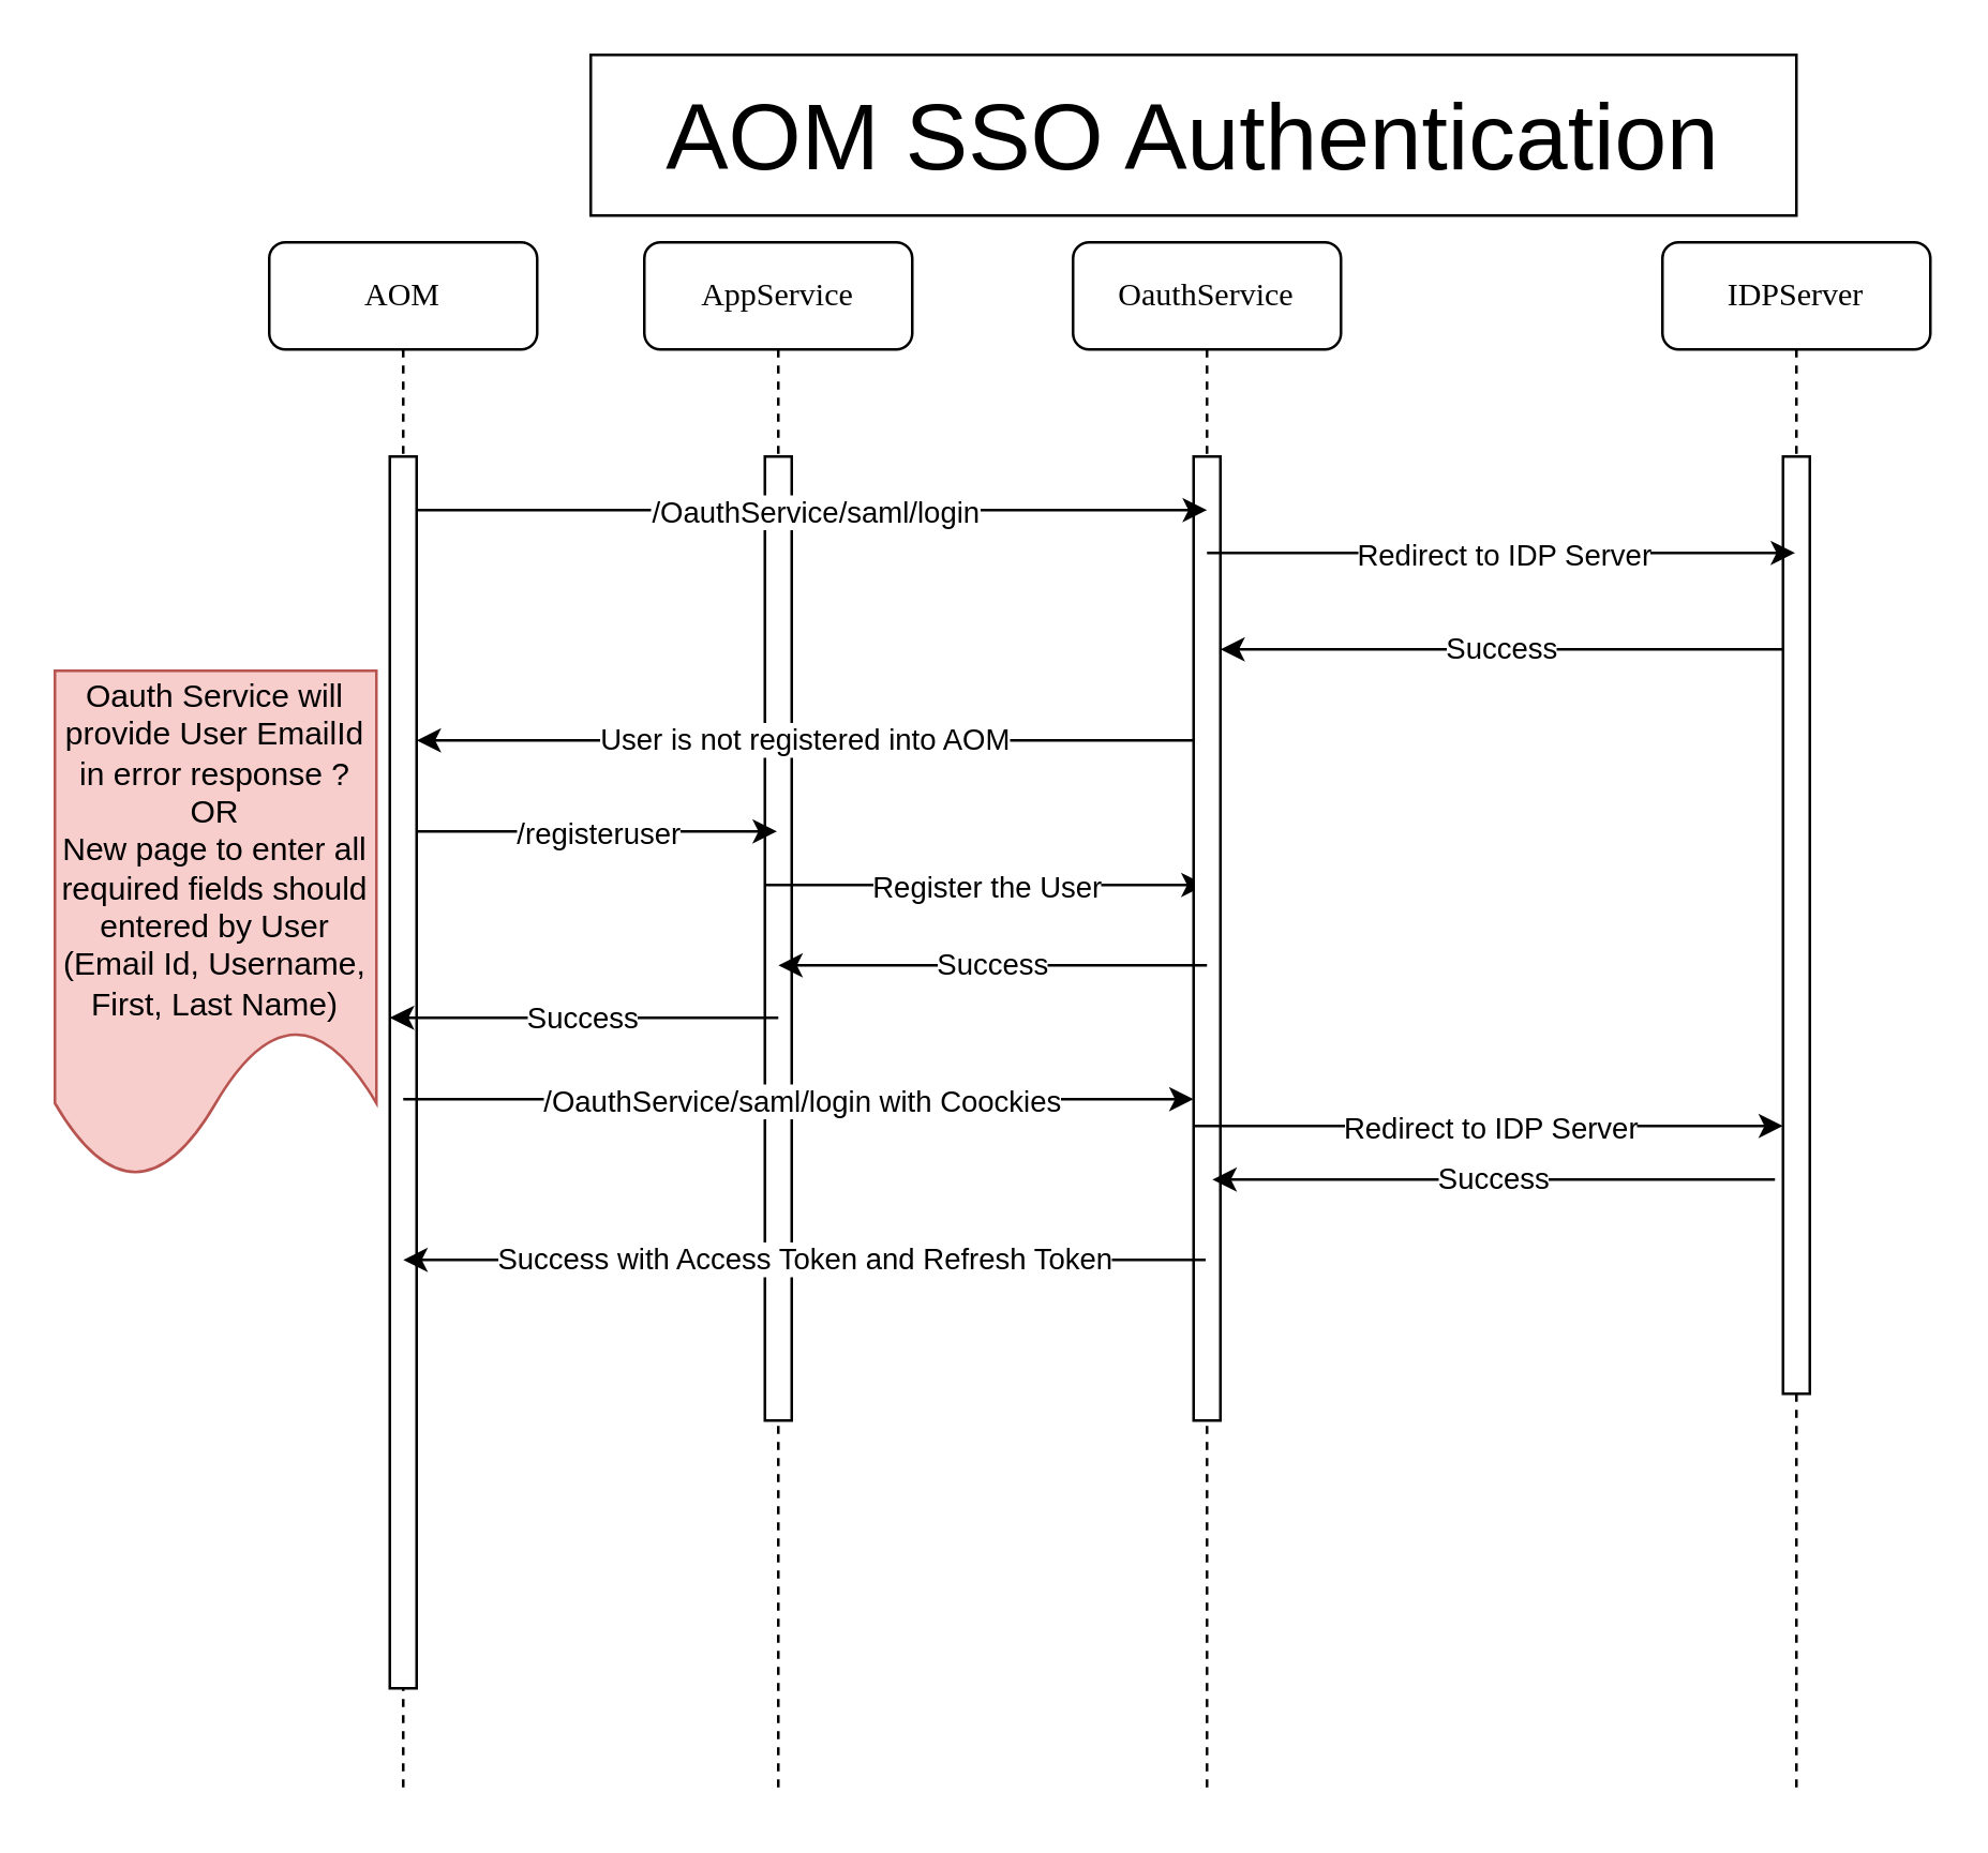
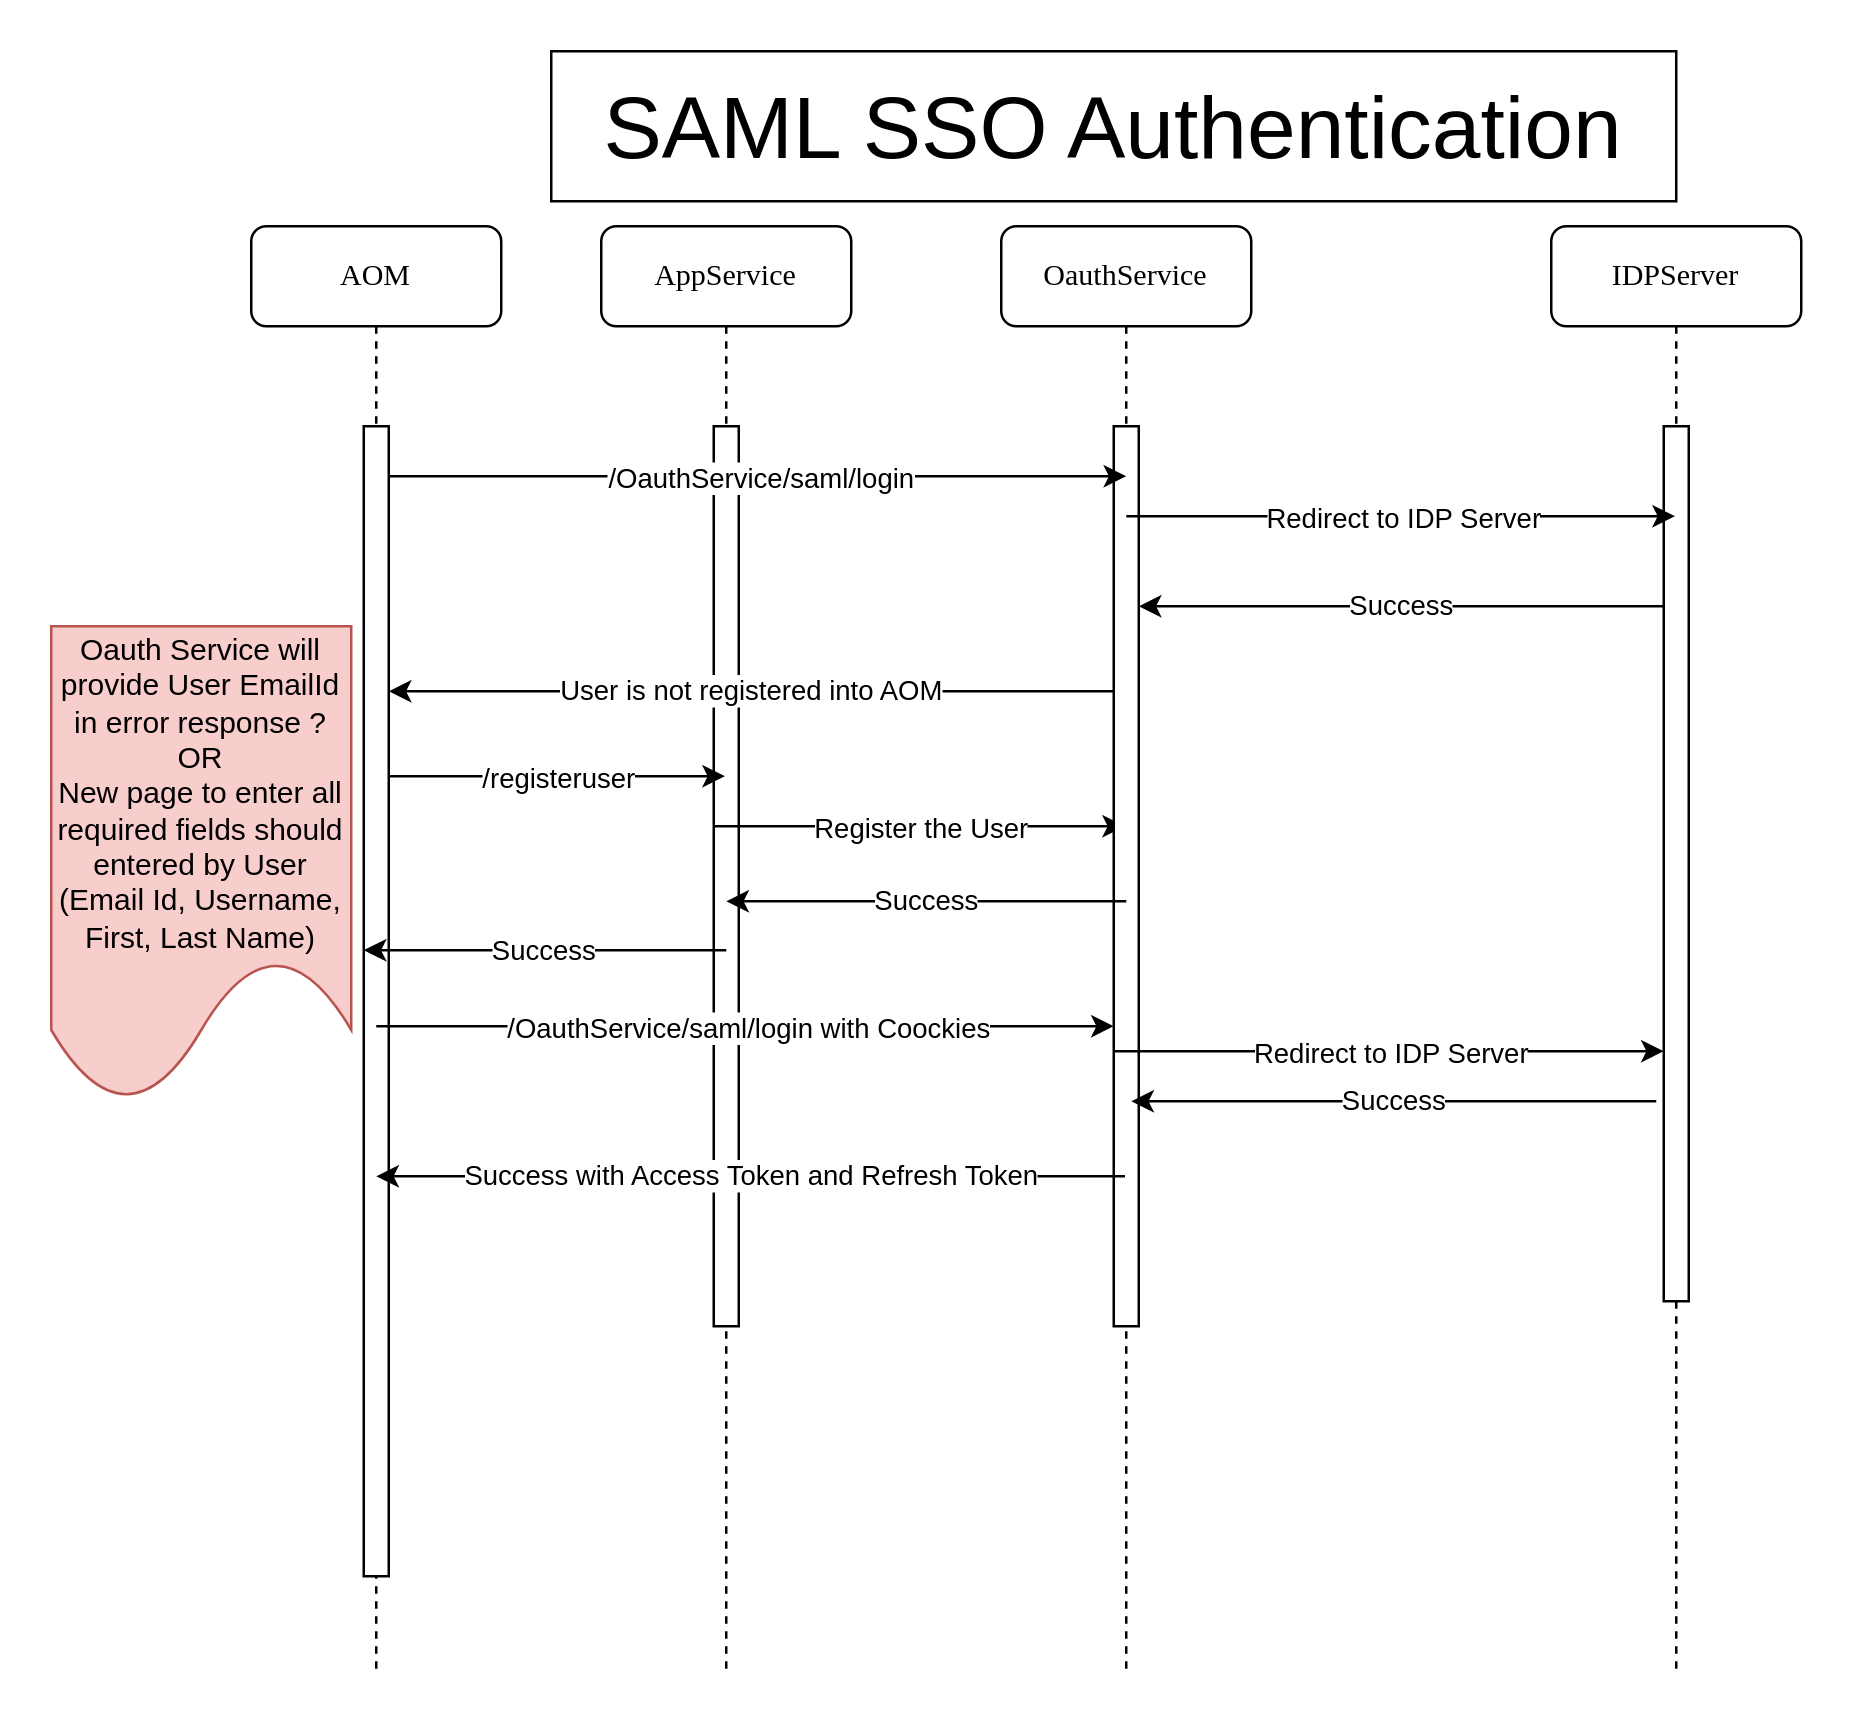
- <mxCell id="29" value="&lt;font style=&quot;font-size: 35px&quot;&gt;AOM SSO Authentication&lt;/font&gt;" style="rounded=0;whiteSpace=wrap;html=1;" vertex="1" parent="1"><mxGeometry x="220" y="20" width="450" height="60" as="geometry" /></mxCell>
+ <mxCell id="29" value="&lt;font style=&quot;font-size: 35px&quot;&gt;SAML SSO Authentication&lt;/font&gt;" style="rounded=0;whiteSpace=wrap;html=1;" vertex="1" parent="1"><mxGeometry x="220" y="20" width="450" height="60" as="geometry" /></mxCell>
